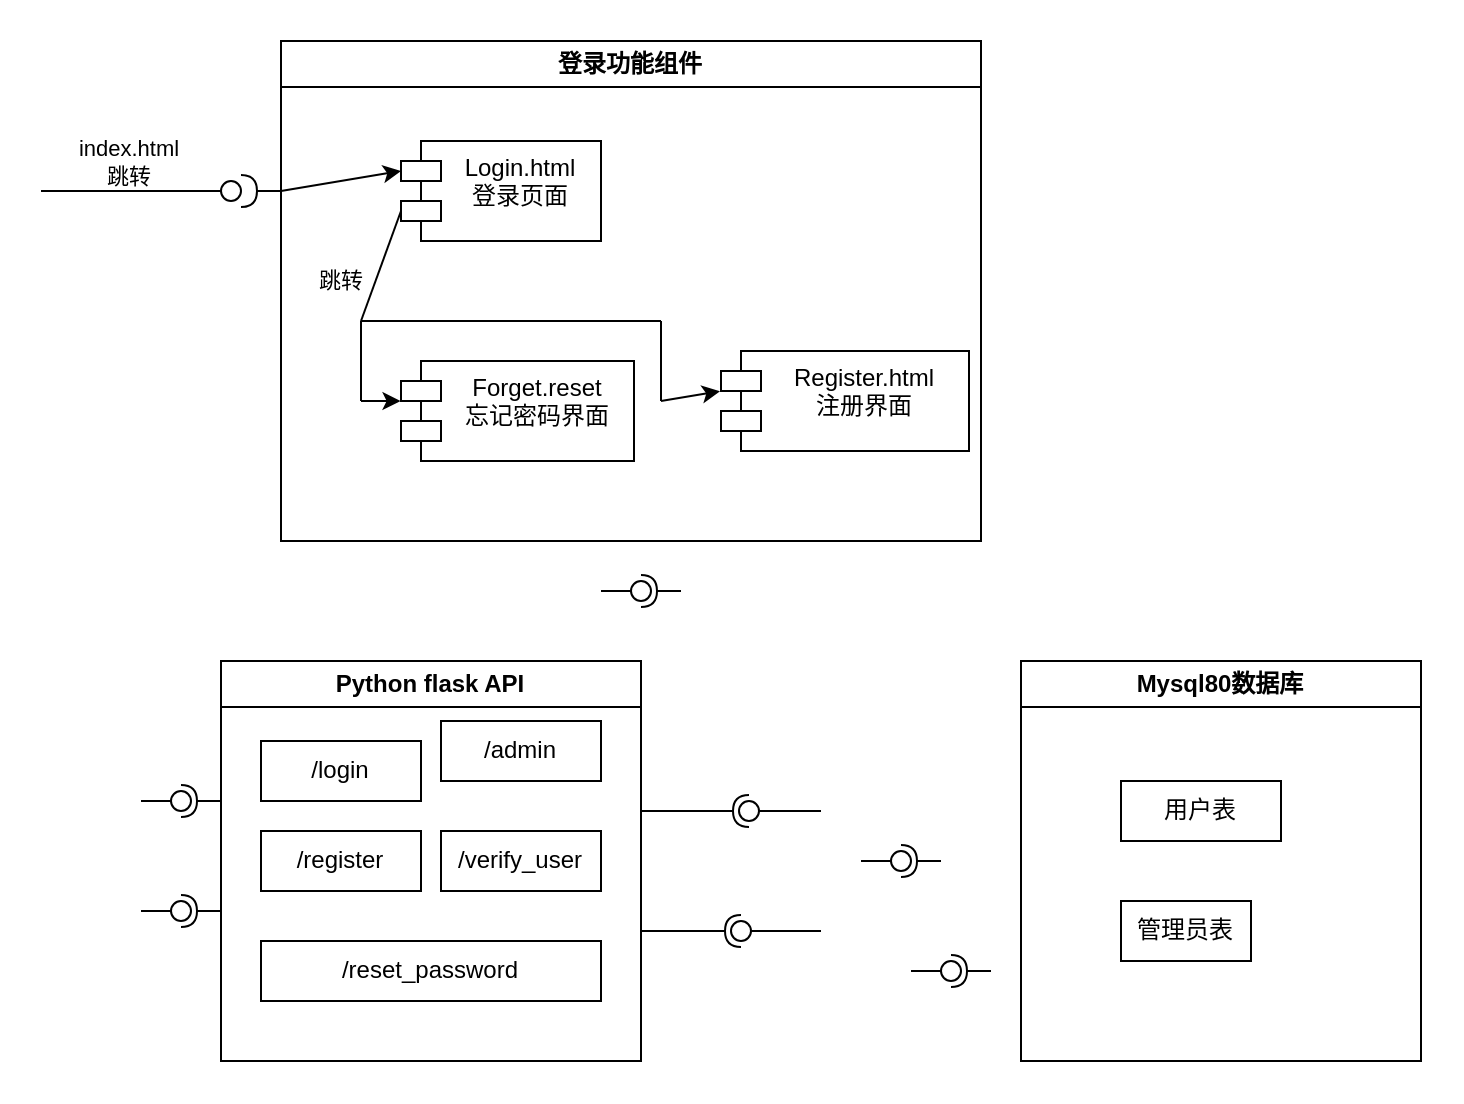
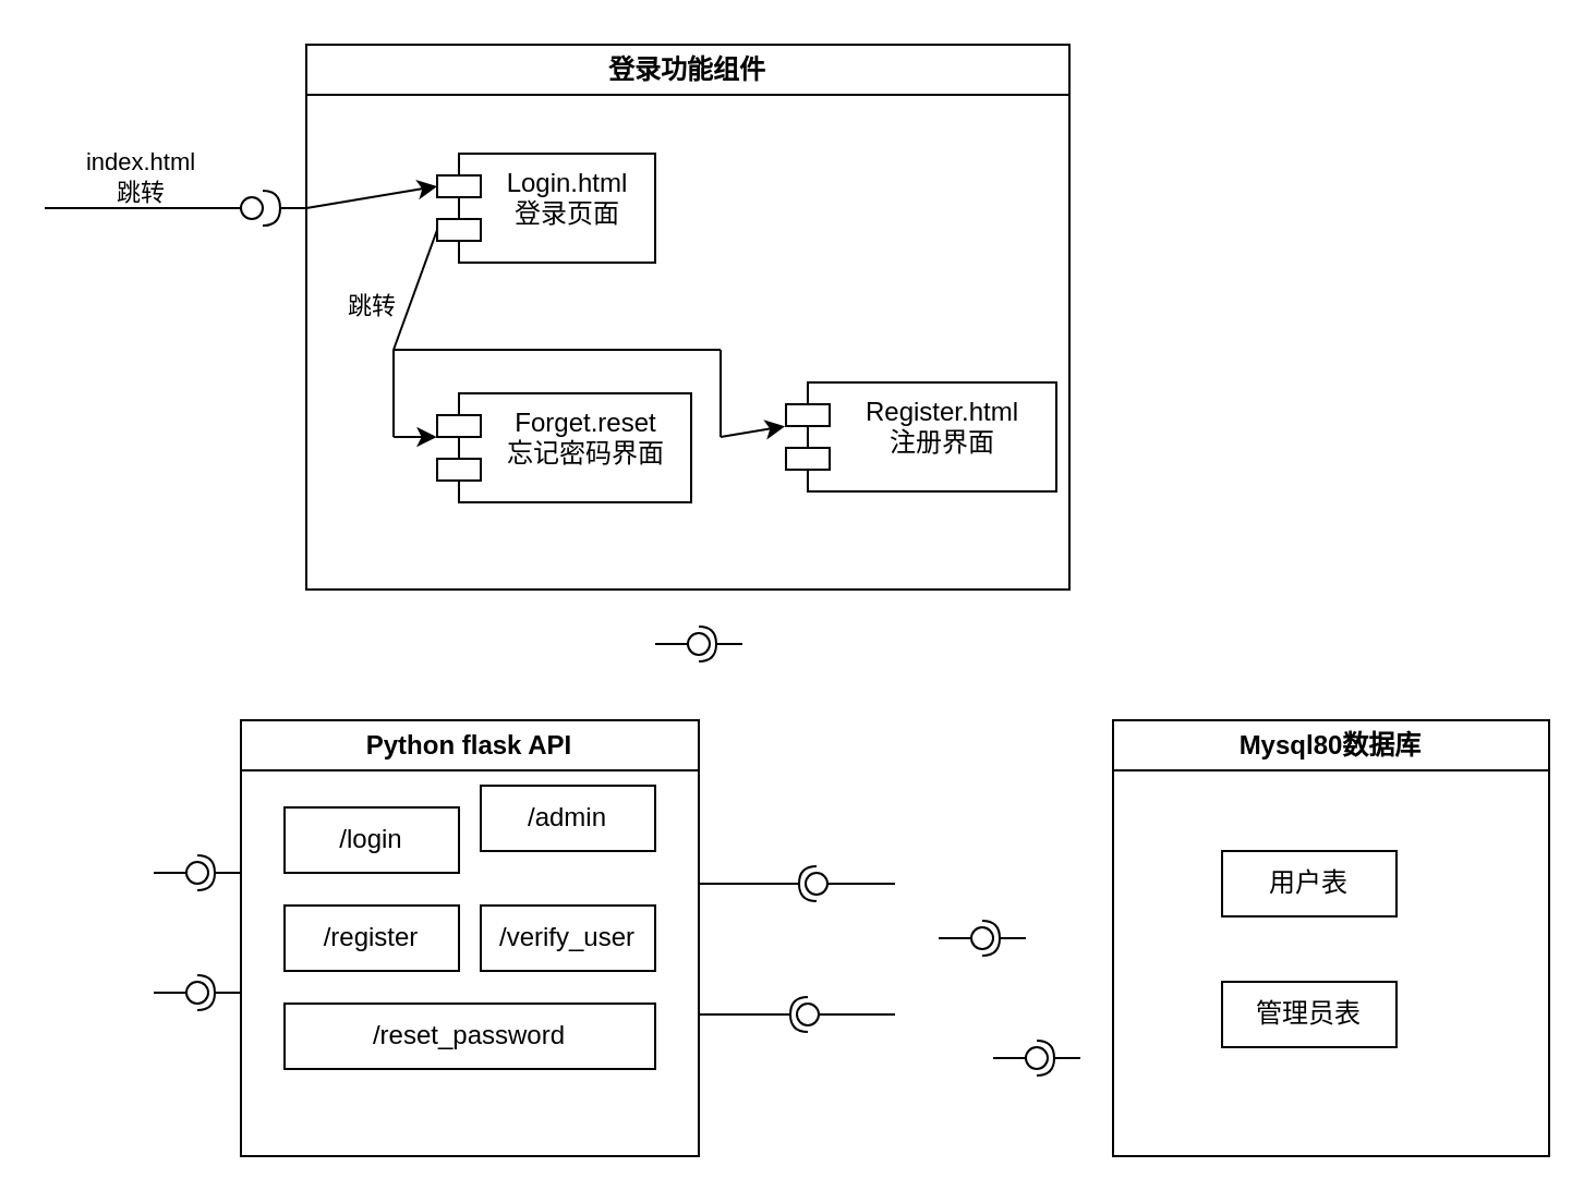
- <mxCell id="17" value="管理员表" style="rounded=0;whiteSpace=wrap;html=1;" vertex="1" parent="15"><mxGeometry x="50" y="120" width="65" height="30" as="geometry" /></mxCell>
+ <mxCell id="17" value="管理员表" style="rounded=0;whiteSpace=wrap;html=1;" vertex="1" parent="15"><mxGeometry x="50" y="120" width="80" height="30" as="geometry" /></mxCell>
- <mxCell id="14" value="/reset_password" style="rounded=0;whiteSpace=wrap;html=1;" vertex="1" parent="9"><mxGeometry x="20" y="140" width="170" height="30" as="geometry" /></mxCell>
+ <mxCell id="14" value="/reset_password" style="rounded=0;whiteSpace=wrap;html=1;" vertex="1" parent="9"><mxGeometry x="20" y="130" width="170" height="30" as="geometry" /></mxCell>
